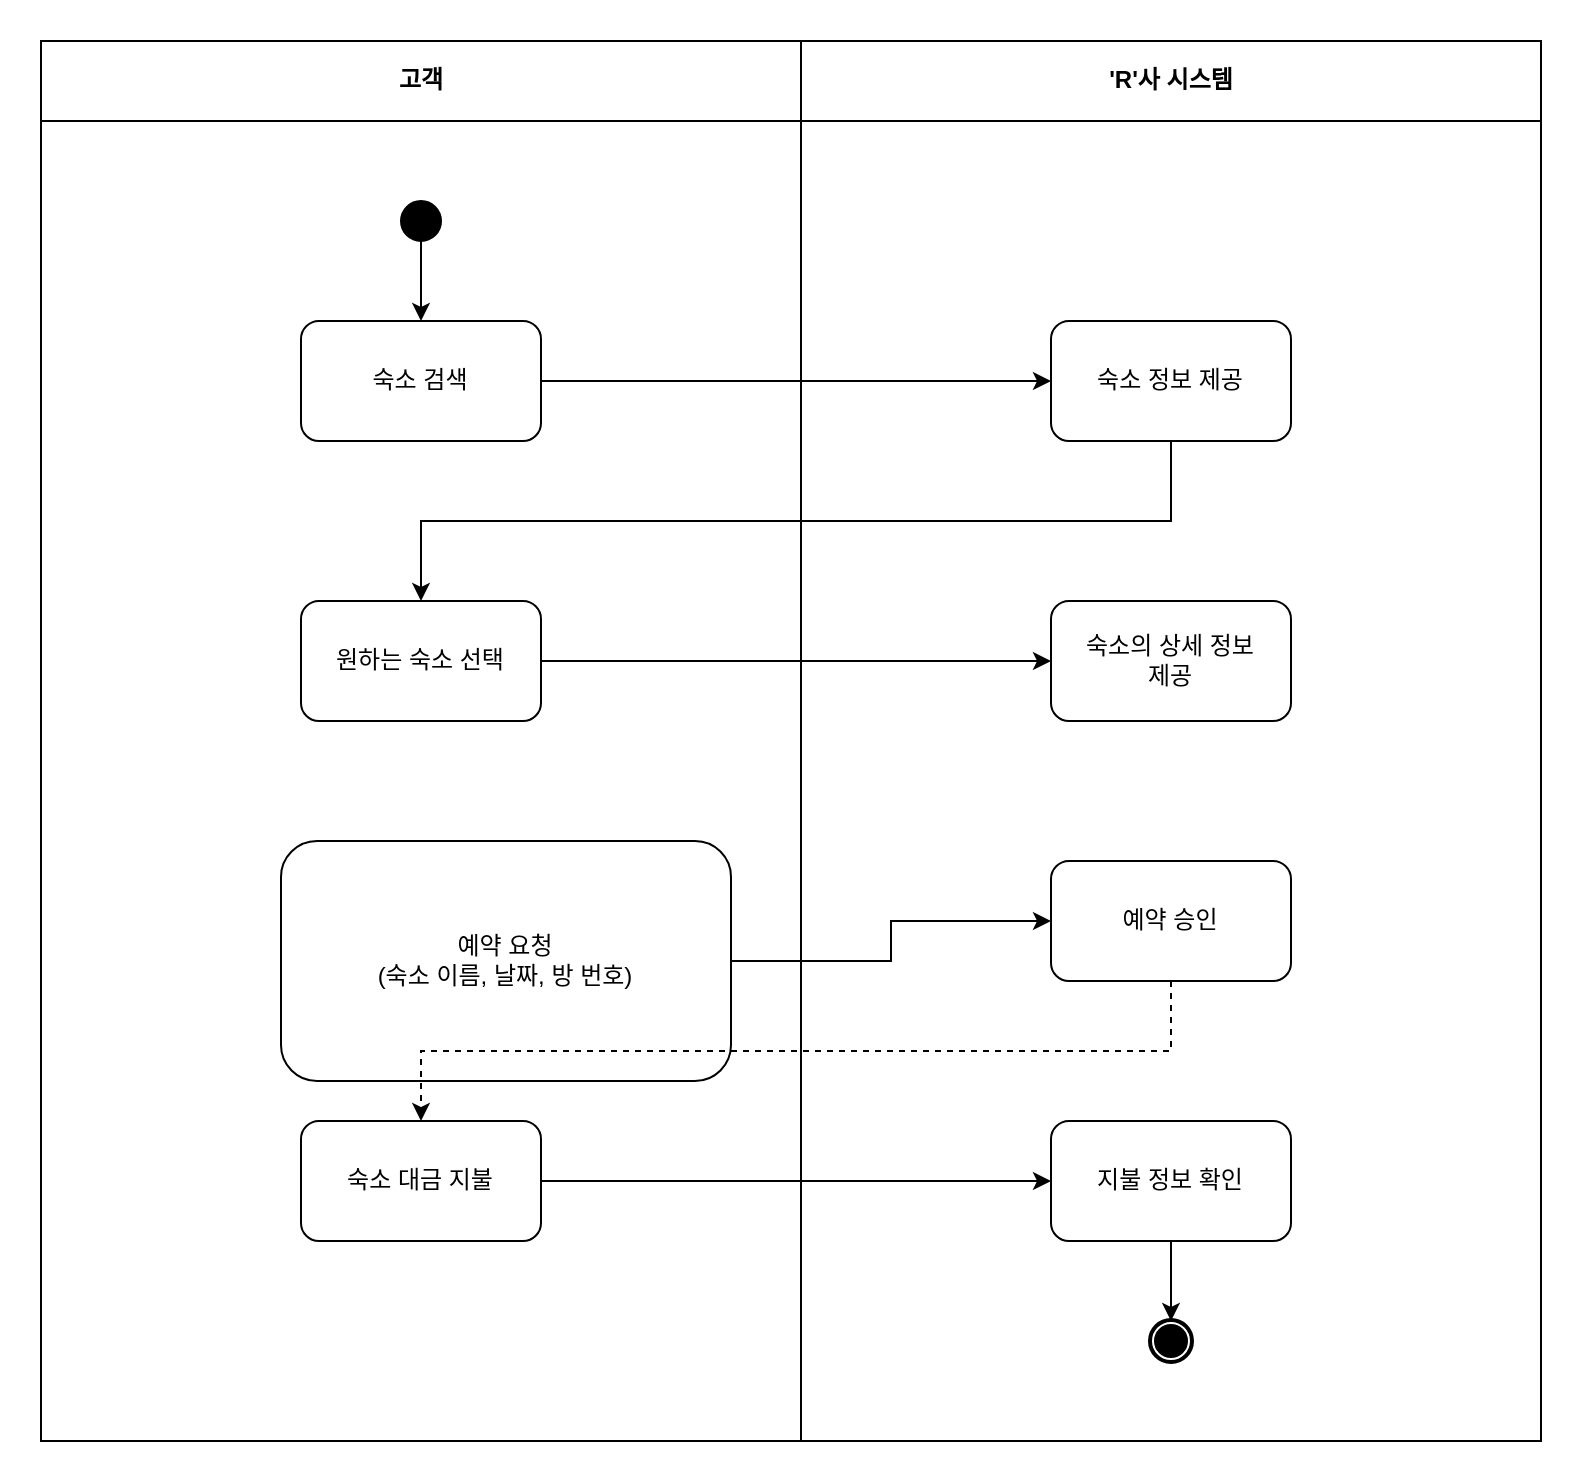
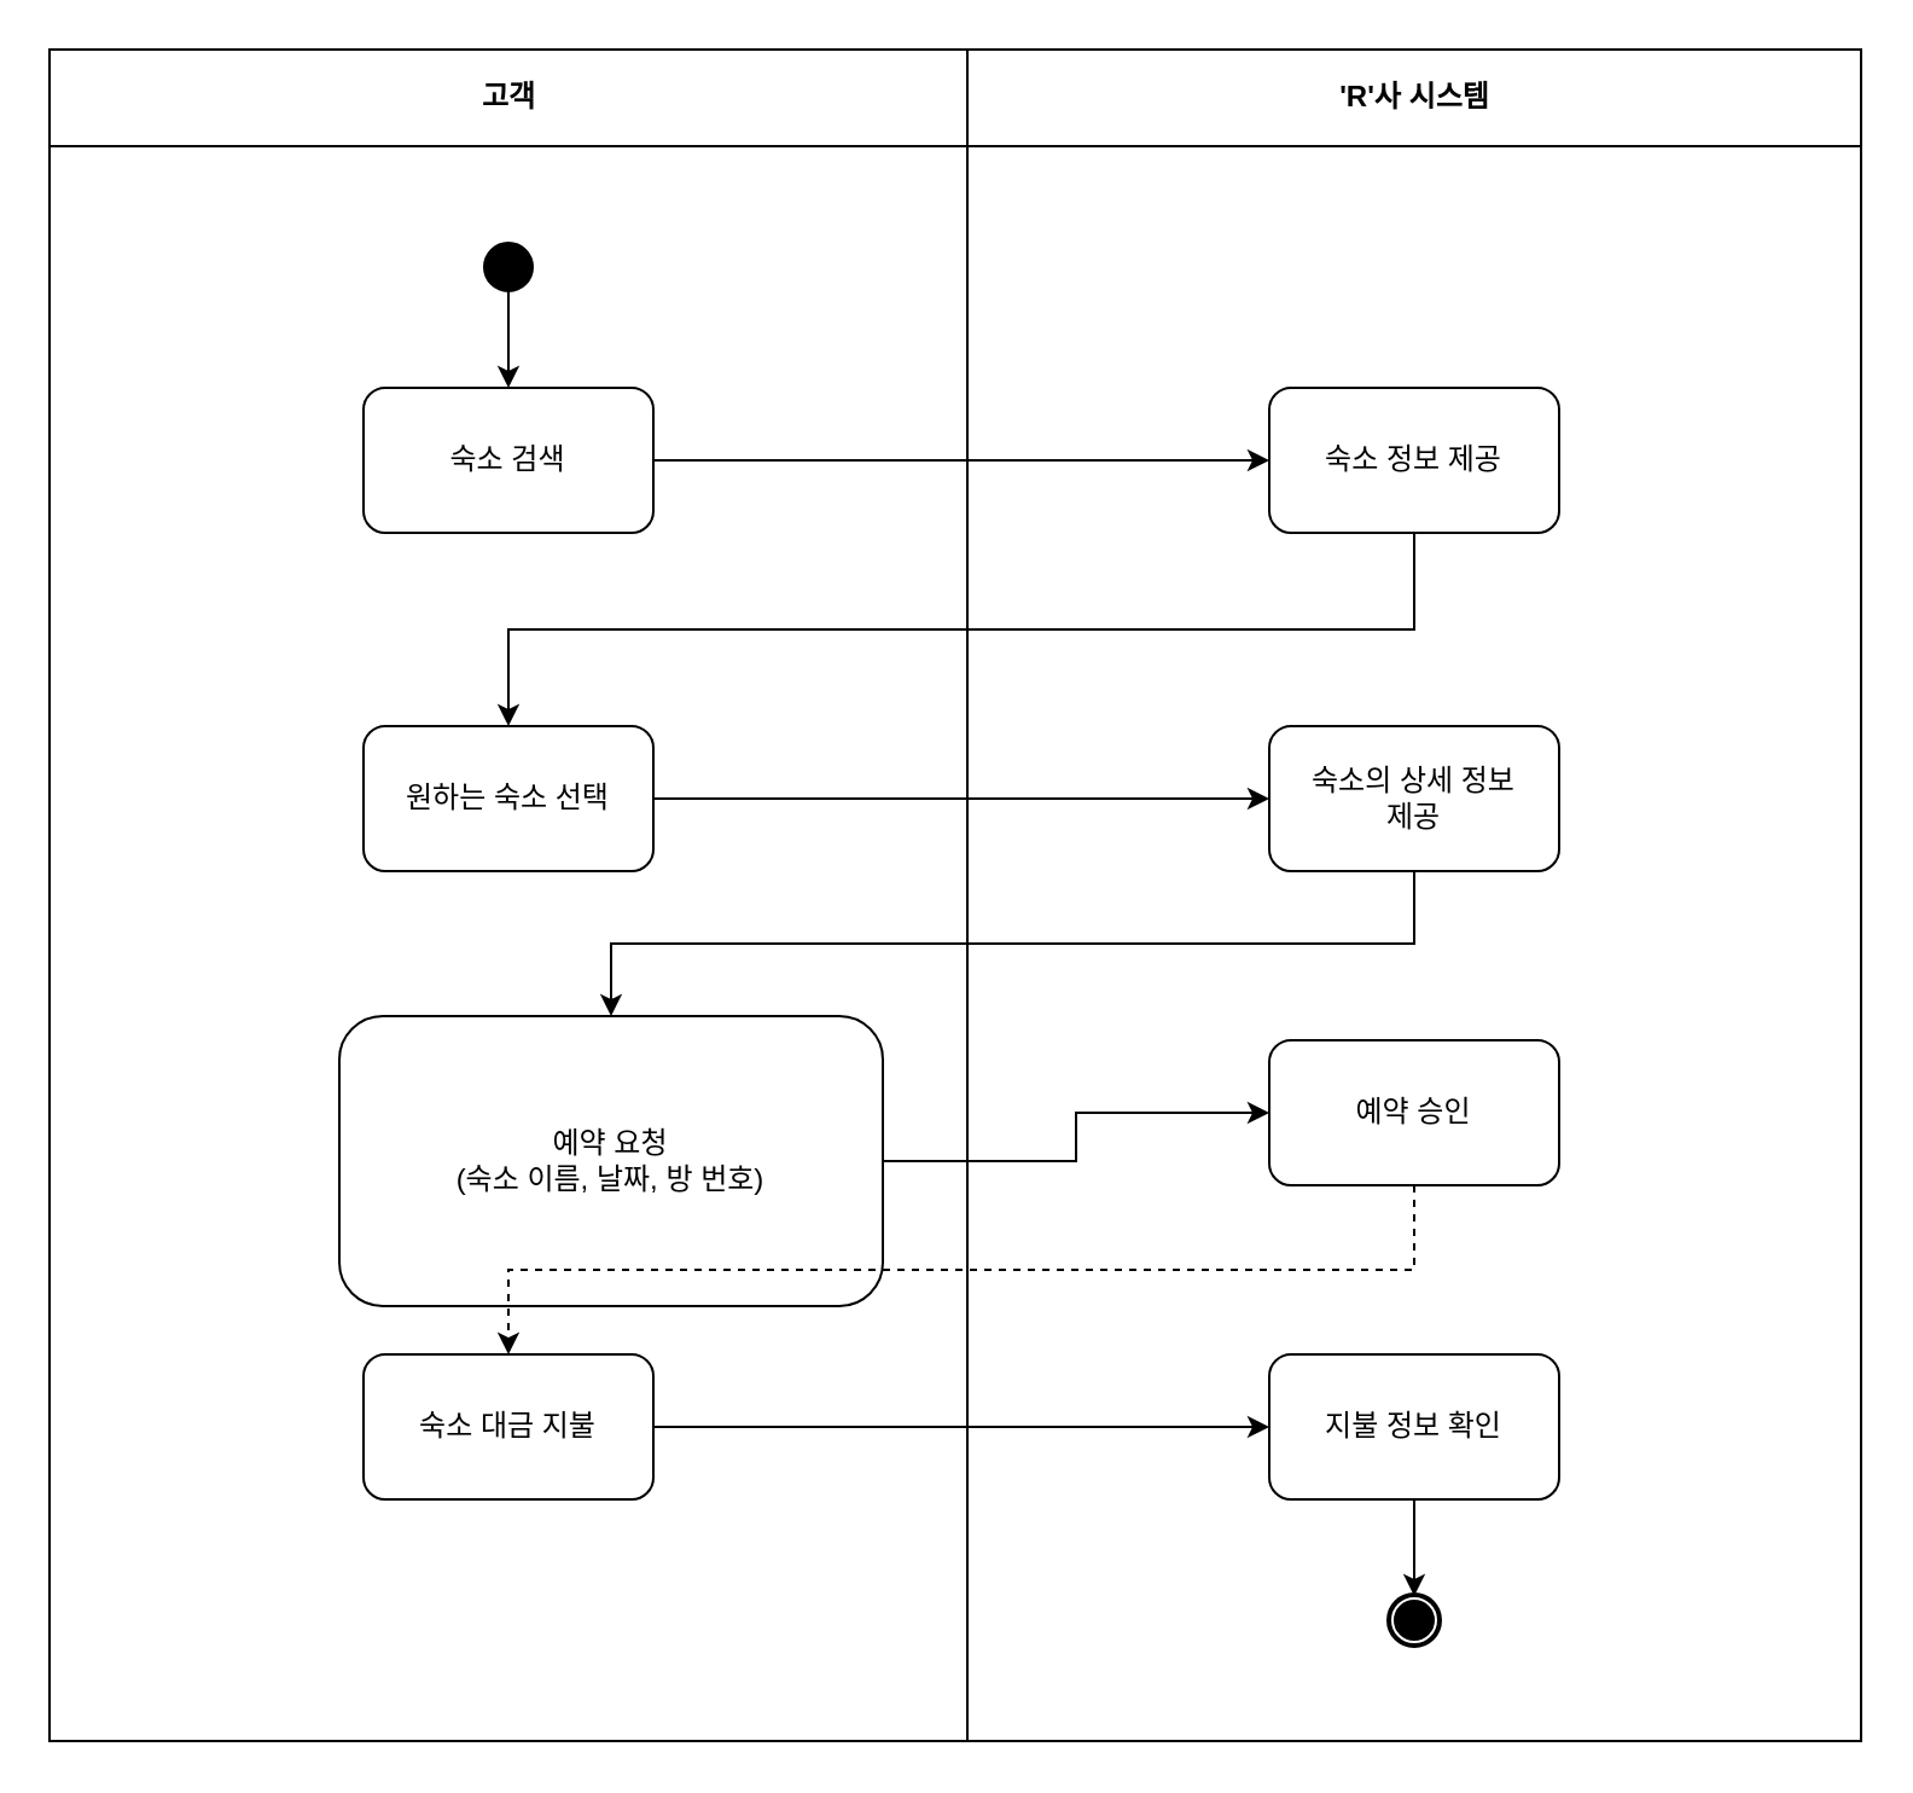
+ <mxCell id="20" style="edgeStyle=orthogonalEdgeStyle;rounded=0;orthogonalLoop=1;jettySize=auto;html=1;exitX=0.5;exitY=1;exitDx=0;exitDy=0;entryX=0.5;entryY=0;entryDx=0;entryDy=0;" edge="1" parent="2" source="13" target="8"><mxGeometry relative="1" as="geometry" /></mxCell>
